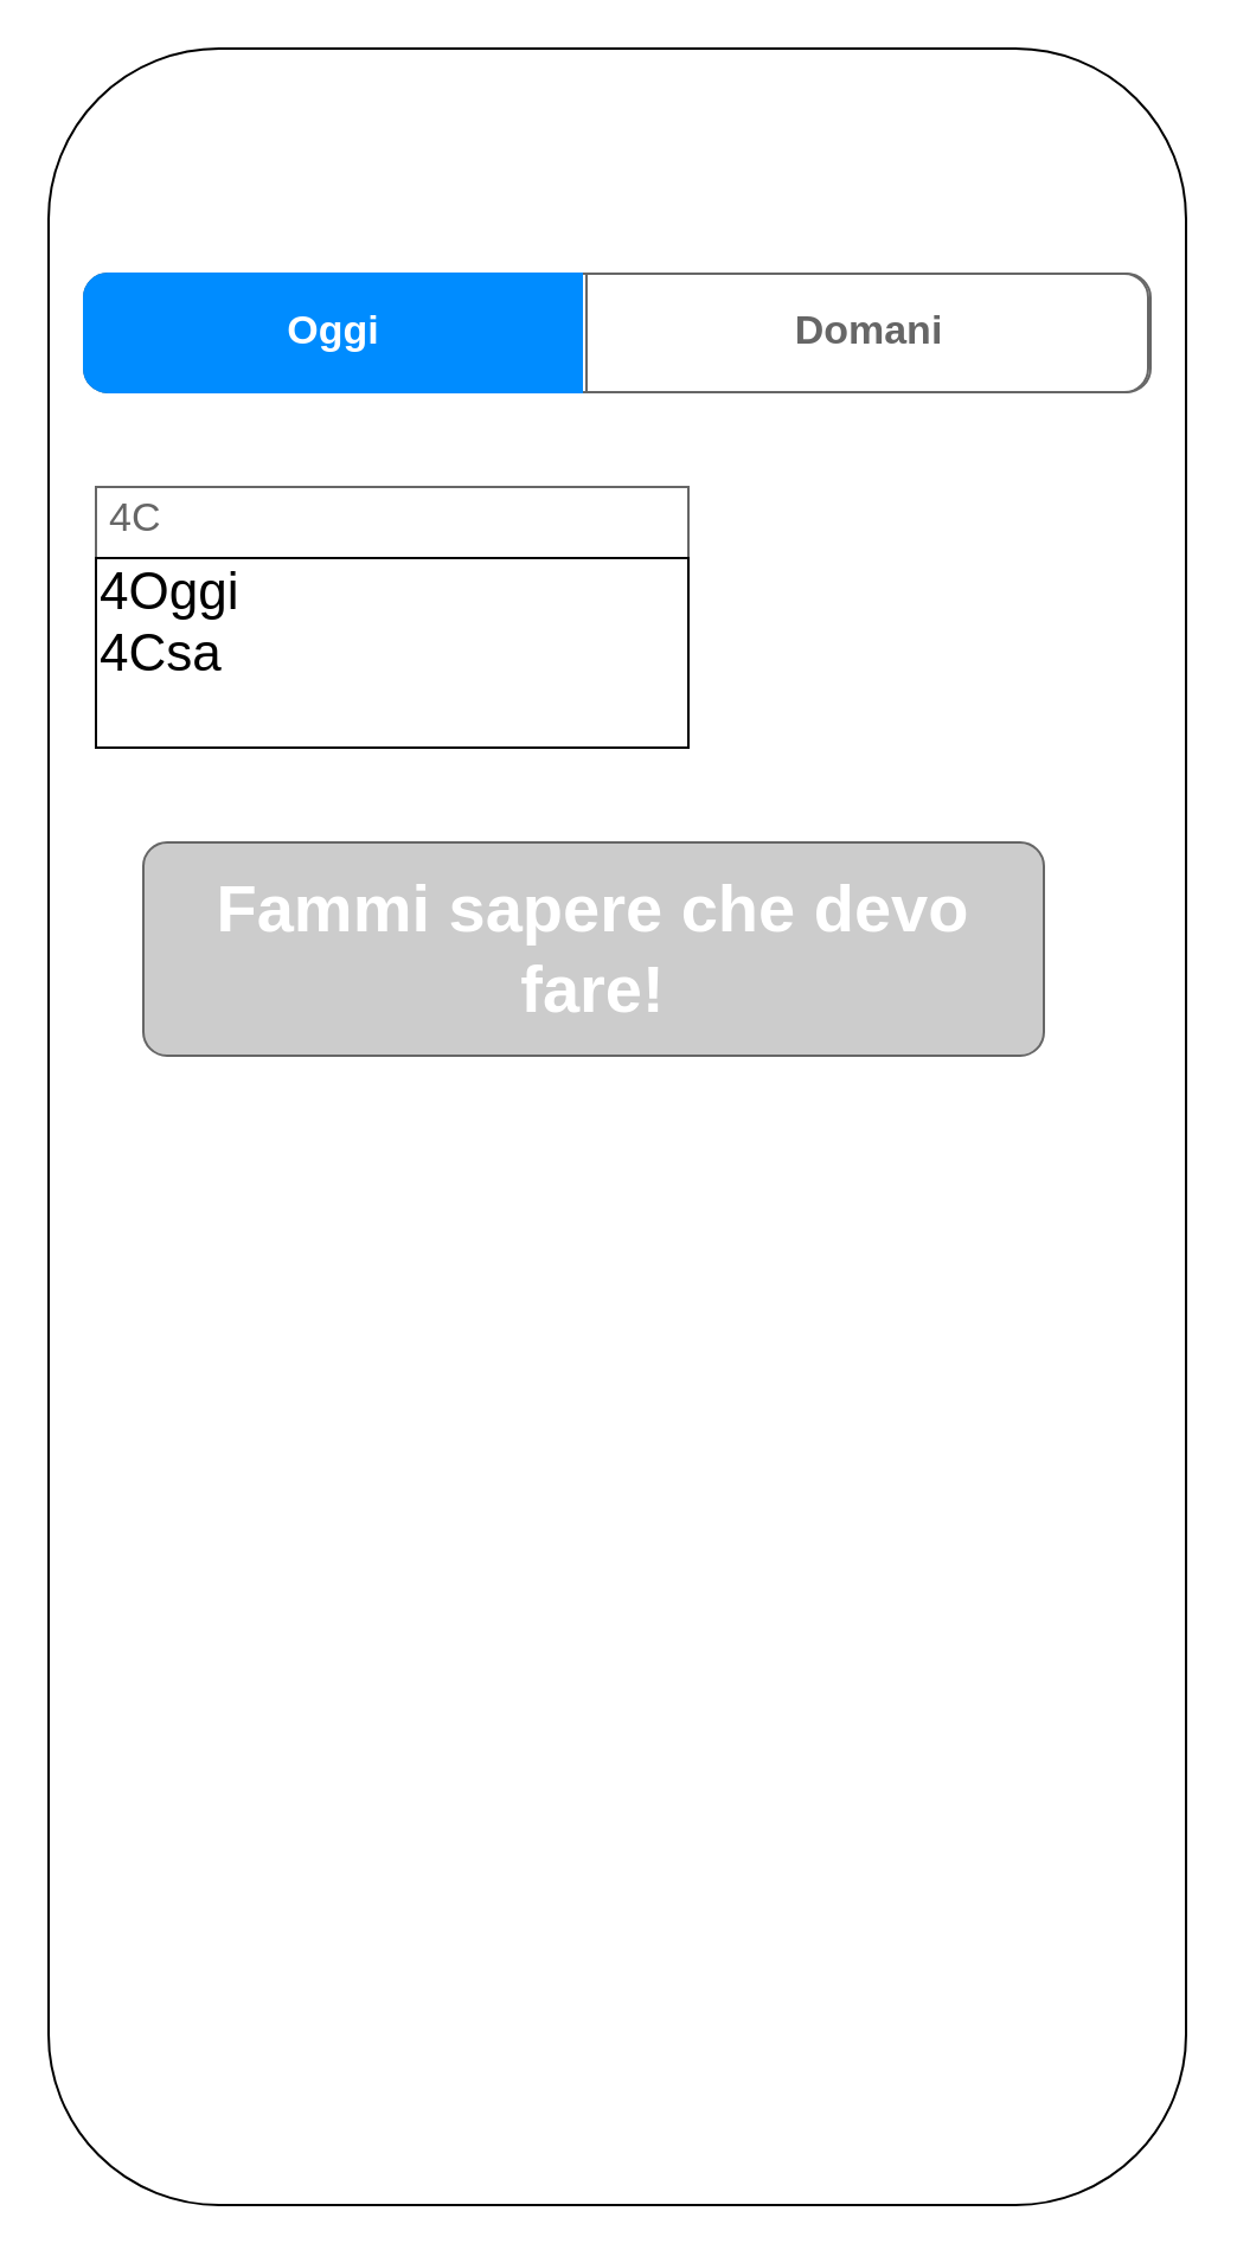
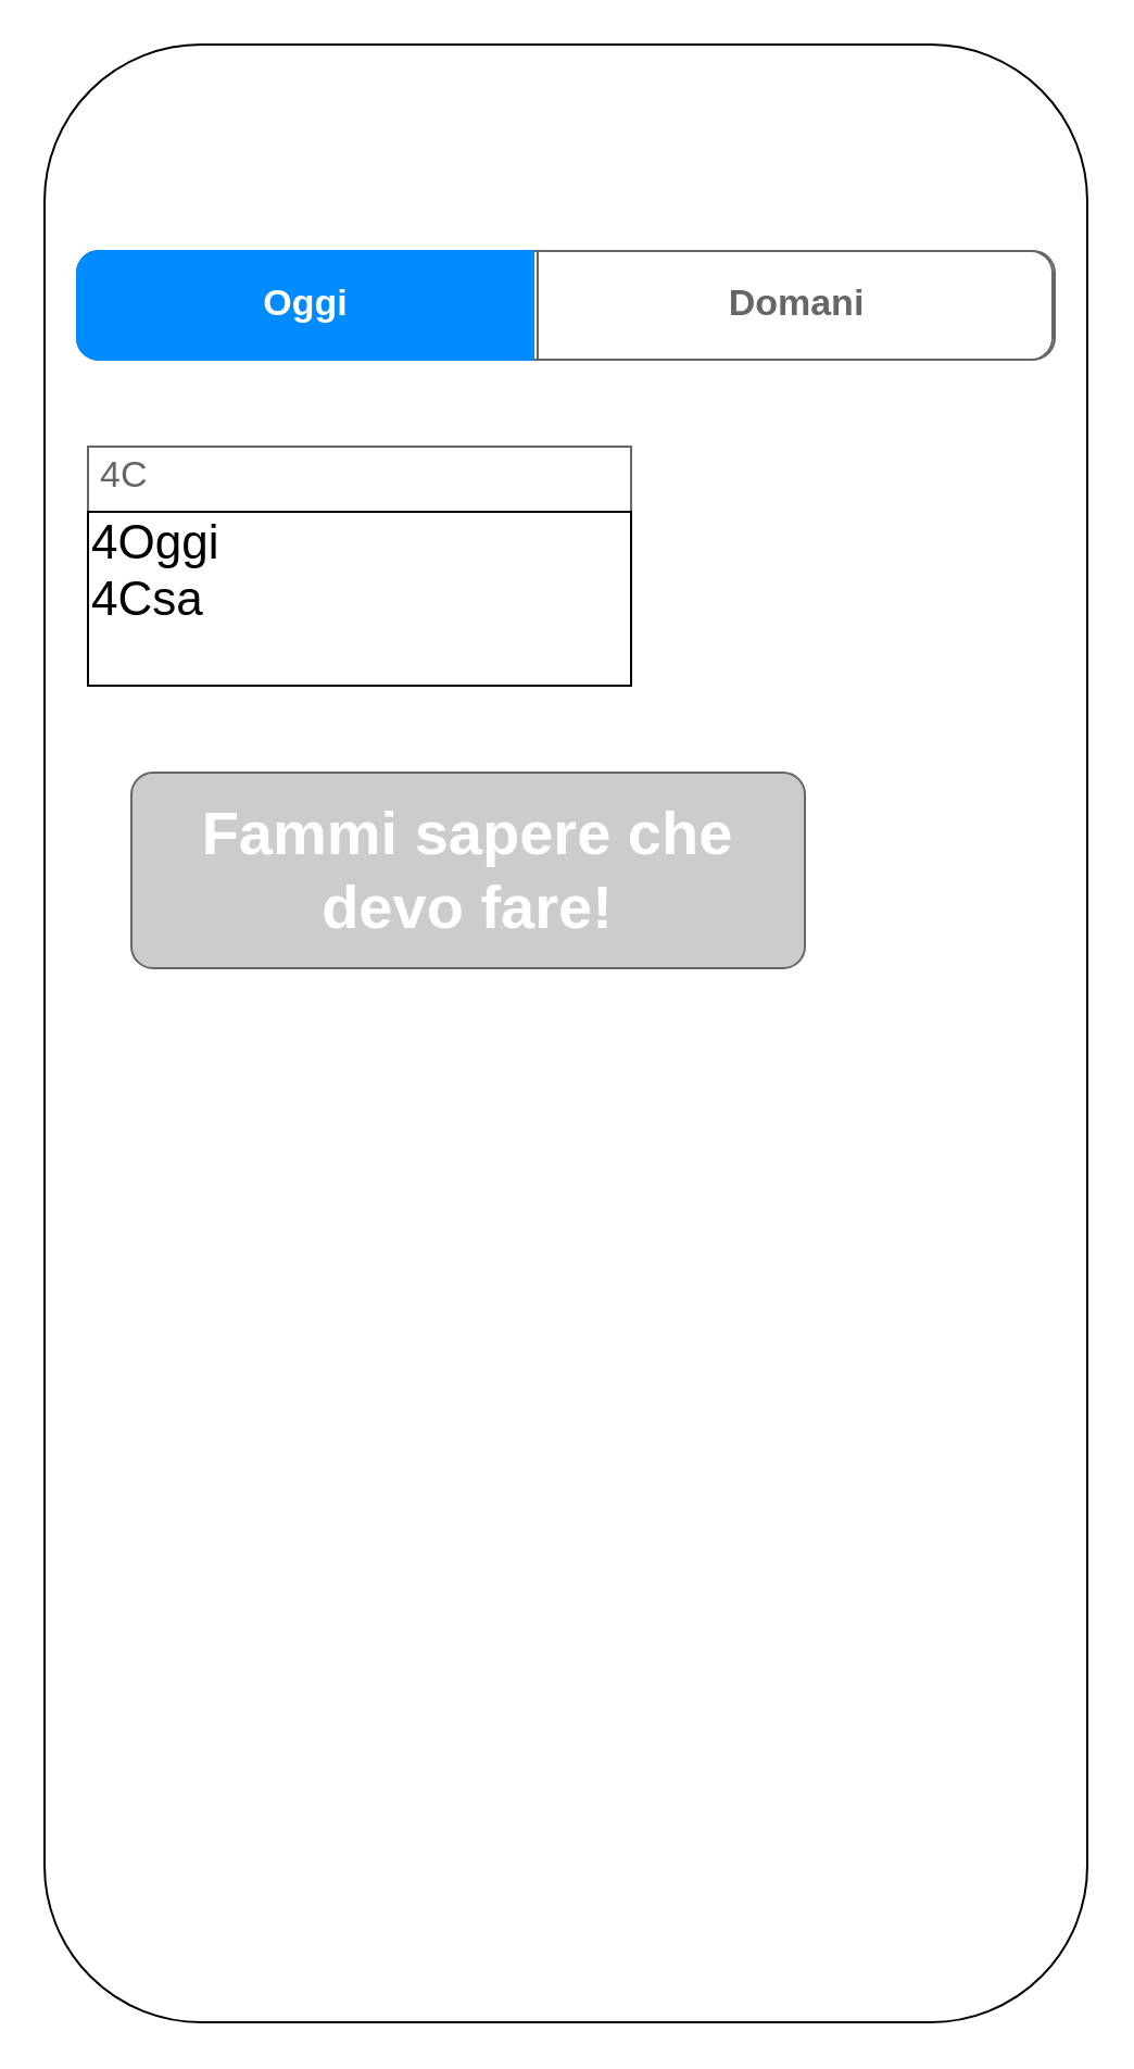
- <mxCell id="8" value="&lt;font style=&quot;font-size: 28px&quot;&gt;Fammi sapere che devo fare!&lt;/font&gt;" style="strokeWidth=1;shadow=0;dashed=0;align=center;html=1;shape=mxgraph.mockup.buttons.button;strokeColor=#666666;fontColor=#ffffff;mainText=;buttonStyle=round;fontSize=17;fontStyle=1;whiteSpace=wrap;fillColor=#CCCCCC;" vertex="1" parent="1"><mxGeometry x="60" y="355" width="380" height="90" as="geometry" /></mxCell>
+ <mxCell id="8" value="&lt;font style=&quot;font-size: 28px&quot;&gt;Fammi sapere che devo fare!&lt;/font&gt;" style="strokeWidth=1;shadow=0;dashed=0;align=center;html=1;shape=mxgraph.mockup.buttons.button;strokeColor=#666666;fontColor=#ffffff;mainText=;buttonStyle=round;fontSize=17;fontStyle=1;whiteSpace=wrap;fillColor=#CCCCCC;" vertex="1" parent="1"><mxGeometry x="60" y="355" width="310" height="90" as="geometry" /></mxCell>
